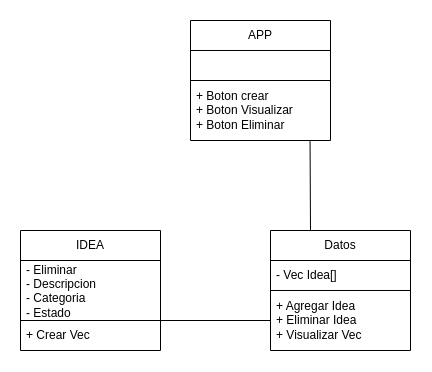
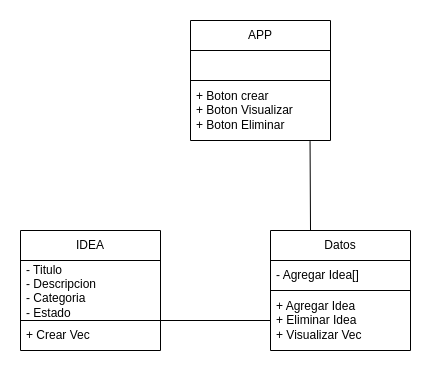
- <mxCell id="7" value="- Vec Idea[]" style="text;strokeColor=default;fillColor=none;align=left;verticalAlign=middle;spacingLeft=4;spacingRight=4;overflow=hidden;points=[[0,0.5],[1,0.5]];portConstraint=eastwest;rotatable=0;whiteSpace=wrap;html=1;" vertex="1" parent="6"><mxGeometry y="30" width="140" height="30" as="geometry" /></mxCell>
+ <mxCell id="7" value="- Agregar Idea[]" style="text;strokeColor=default;fillColor=none;align=left;verticalAlign=middle;spacingLeft=4;spacingRight=4;overflow=hidden;points=[[0,0.5],[1,0.5]];portConstraint=eastwest;rotatable=0;whiteSpace=wrap;html=1;" vertex="1" parent="6"><mxGeometry y="30" width="140" height="30" as="geometry" /></mxCell>
- <mxCell id="11" value="- Eliminar&lt;div&gt;- Descripcion&lt;/div&gt;&lt;div&gt;- Categoria&lt;/div&gt;&lt;div&gt;- Estado&lt;/div&gt;" style="text;strokeColor=default;fillColor=none;align=left;verticalAlign=middle;spacingLeft=4;spacingRight=4;overflow=hidden;points=[[0,0.5],[1,0.5]];portConstraint=eastwest;rotatable=0;whiteSpace=wrap;html=1;" vertex="1" parent="10"><mxGeometry y="30" width="140" height="60" as="geometry" /></mxCell>
+ <mxCell id="11" value="- Titulo&lt;div&gt;- Descripcion&lt;/div&gt;&lt;div&gt;- Categoria&lt;/div&gt;&lt;div&gt;- Estado&lt;/div&gt;" style="text;strokeColor=default;fillColor=none;align=left;verticalAlign=middle;spacingLeft=4;spacingRight=4;overflow=hidden;points=[[0,0.5],[1,0.5]];portConstraint=eastwest;rotatable=0;whiteSpace=wrap;html=1;" vertex="1" parent="10"><mxGeometry y="30" width="140" height="60" as="geometry" /></mxCell>
